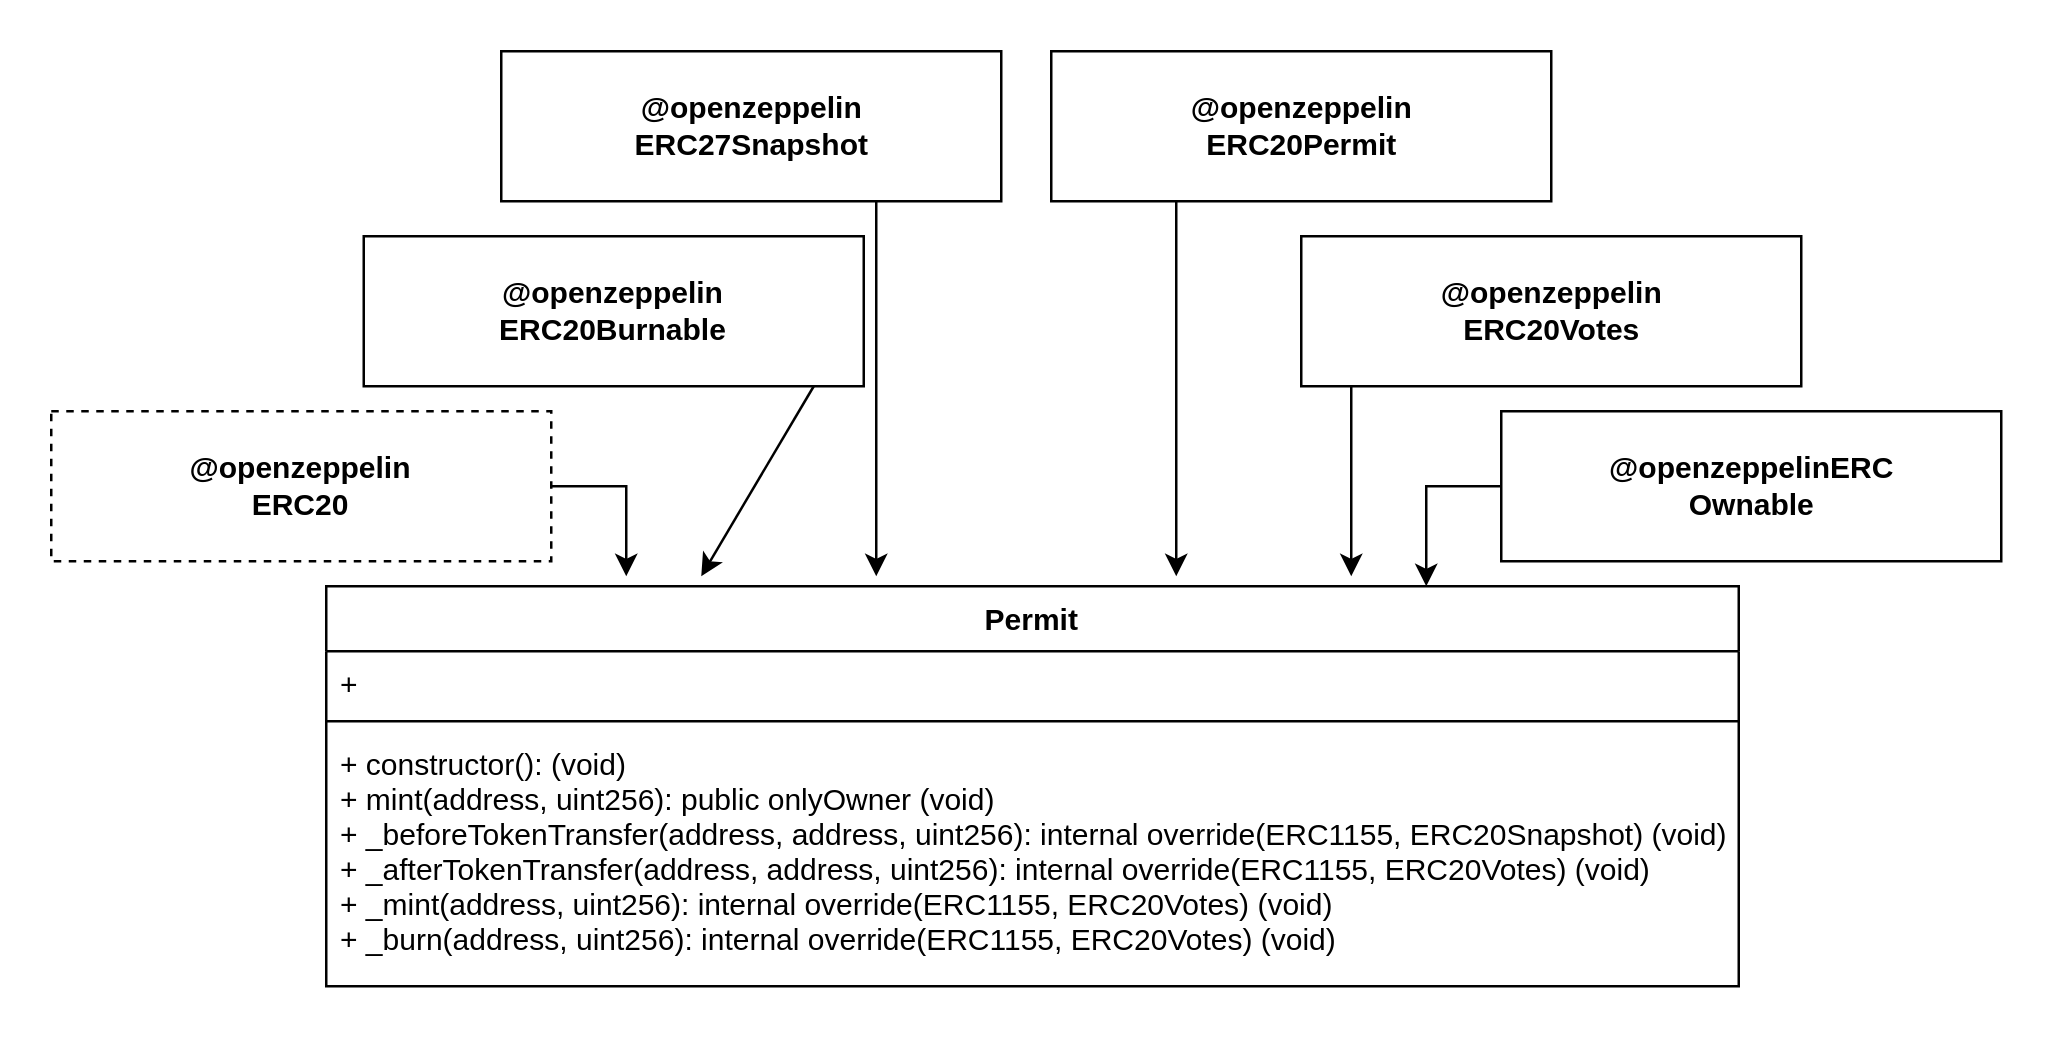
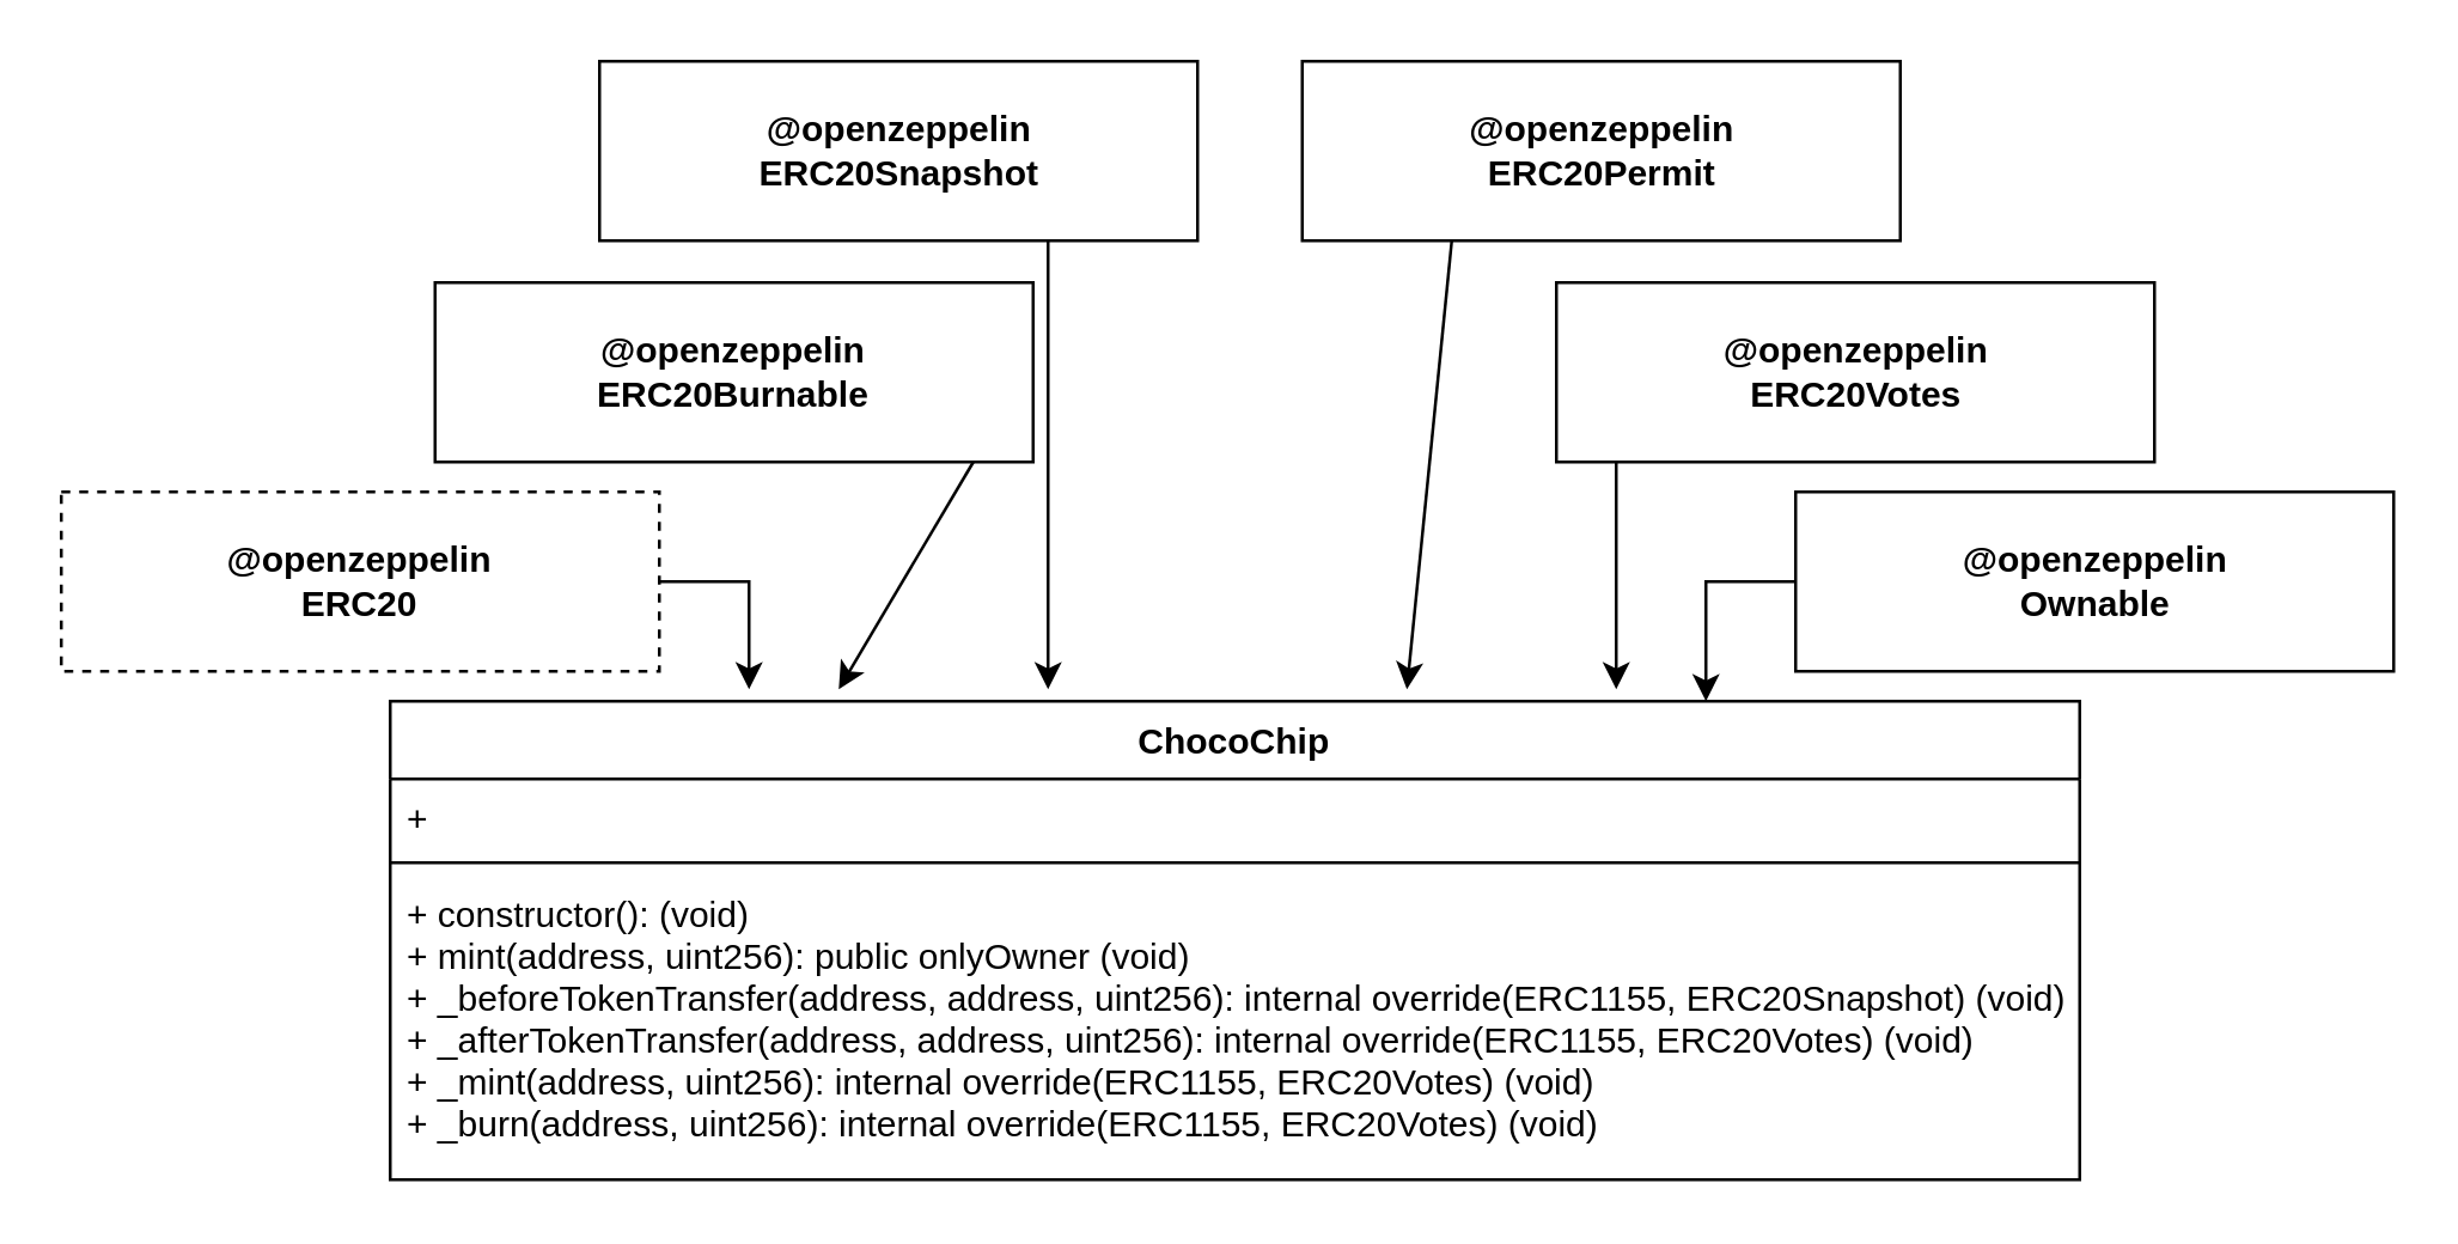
- <mxCell id="7" value="&lt;b style=&quot;border-color: var(--border-color);&quot;&gt;@openzeppelin&lt;br style=&quot;border-color: var(--border-color);&quot;&gt;ERC27Snapshot&lt;br&gt;&lt;/b&gt;" style="html=1;fillColor=none;" parent="1" vertex="1"><mxGeometry x="200" y="20" width="200" height="60" as="geometry" /></mxCell>
+ <mxCell id="7" value="&lt;b style=&quot;border-color: var(--border-color);&quot;&gt;@openzeppelin&lt;br style=&quot;border-color: var(--border-color);&quot;&gt;ERC20Snapshot&lt;br&gt;&lt;/b&gt;" style="html=1;fillColor=none;" parent="1" vertex="1"><mxGeometry x="200" y="20" width="200" height="60" as="geometry" /></mxCell>
- <mxCell id="10" value="&lt;b style=&quot;border-color: var(--border-color);&quot;&gt;@openzeppelin&lt;br style=&quot;border-color: var(--border-color);&quot;&gt;ERC20Permit&lt;br&gt;&lt;/b&gt;" style="html=1;fillColor=none;" vertex="1" parent="1"><mxGeometry x="420" y="20" width="200" height="60" as="geometry" /></mxCell>
+ <mxCell id="10" value="&lt;b style=&quot;border-color: var(--border-color);&quot;&gt;@openzeppelin&lt;br style=&quot;border-color: var(--border-color);&quot;&gt;ERC20Permit&lt;br&gt;&lt;/b&gt;" style="html=1;fillColor=none;" vertex="1" parent="1"><mxGeometry x="435" y="20" width="200" height="60" as="geometry" /></mxCell>
- <mxCell id="6" value="&lt;b style=&quot;border-color: var(--border-color);&quot;&gt;@openzeppelinERC&lt;br style=&quot;border-color: var(--border-color);&quot;&gt;Ownable&lt;/b&gt;" style="html=1;fillColor=none;" parent="1" vertex="1"><mxGeometry x="600" y="164" width="200" height="60" as="geometry" /></mxCell>
+ <mxCell id="6" value="&lt;b style=&quot;border-color: var(--border-color);&quot;&gt;@openzeppelin&lt;br style=&quot;border-color: var(--border-color);&quot;&gt;Ownable&lt;/b&gt;" style="html=1;fillColor=none;" parent="1" vertex="1"><mxGeometry x="600" y="164" width="200" height="60" as="geometry" /></mxCell>
- <mxCell id="2" value="Permit" style="swimlane;fontStyle=1;align=center;verticalAlign=top;childLayout=stackLayout;horizontal=1;startSize=26;horizontalStack=0;resizeParent=1;resizeParentMax=0;resizeLast=0;collapsible=1;marginBottom=0;" parent="1" vertex="1"><mxGeometry x="130" y="234" width="565" height="160" as="geometry"><mxRectangle x="159" y="139" width="110" height="30" as="alternateBounds" /></mxGeometry></mxCell>
+ <mxCell id="2" value="ChocoChip" style="swimlane;fontStyle=1;align=center;verticalAlign=top;childLayout=stackLayout;horizontal=1;startSize=26;horizontalStack=0;resizeParent=1;resizeParentMax=0;resizeLast=0;collapsible=1;marginBottom=0;" parent="1" vertex="1"><mxGeometry x="130" y="234" width="565" height="160" as="geometry"><mxRectangle x="159" y="139" width="110" height="30" as="alternateBounds" /></mxGeometry></mxCell>
